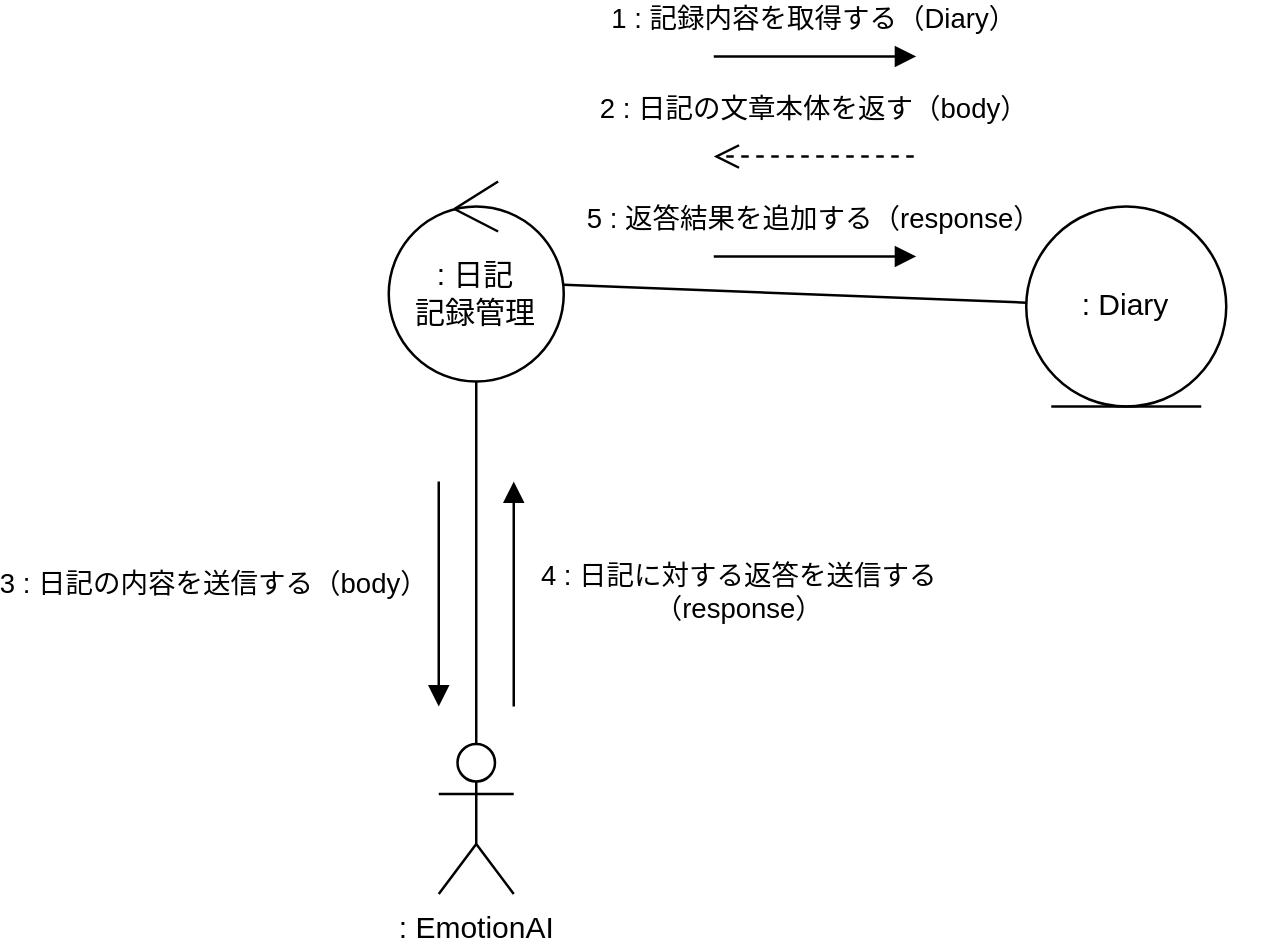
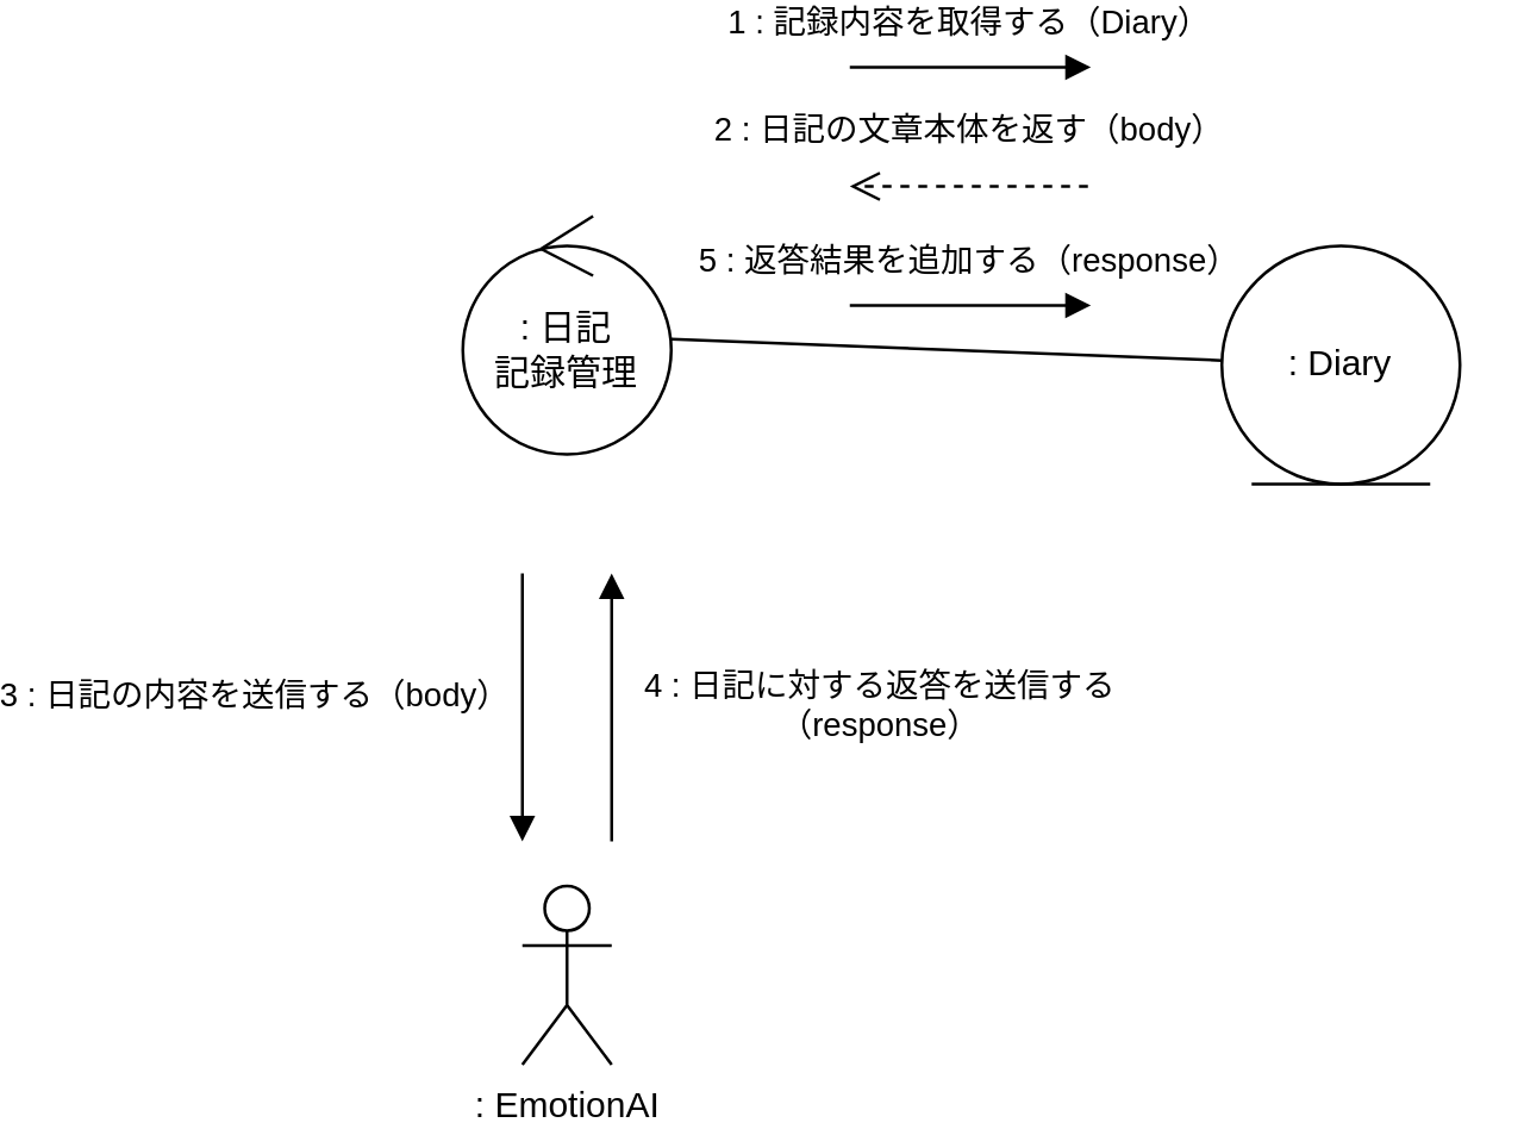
- <mxCell id="4" style="edgeStyle=none;rounded=0;html=1;entryX=0.5;entryY=0;entryDx=0;entryDy=0;entryPerimeter=0;endArrow=none;endFill=0;" edge="1" parent="1" source="5" target="2"><mxGeometry relative="1" as="geometry" /></mxCell>
